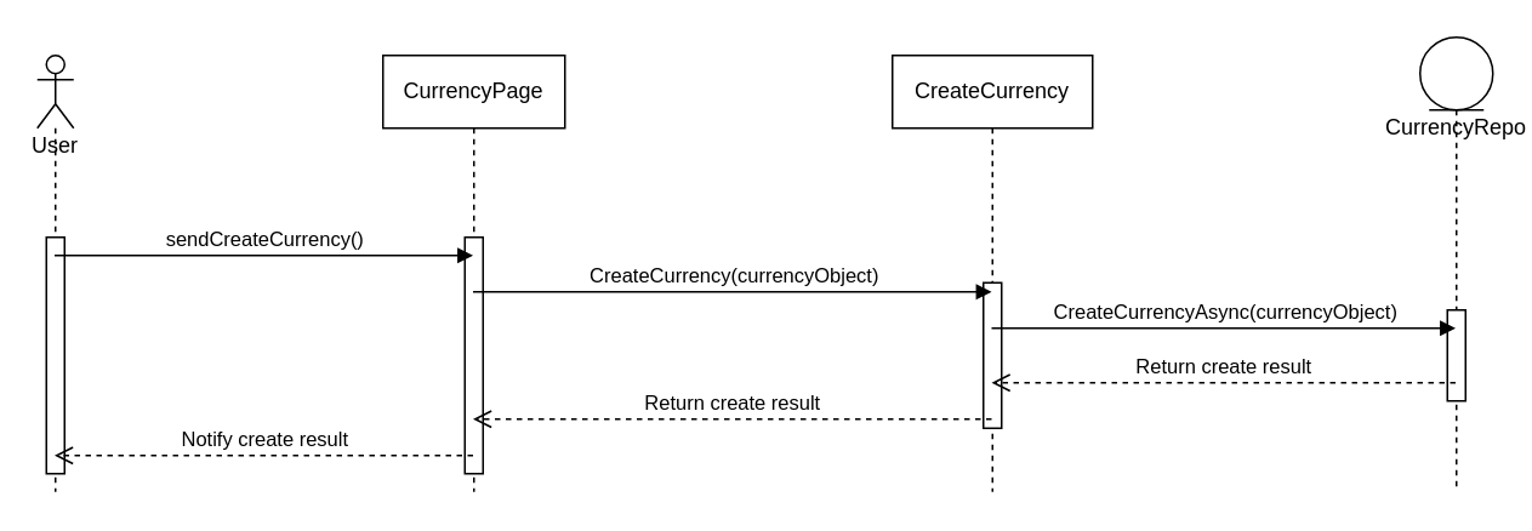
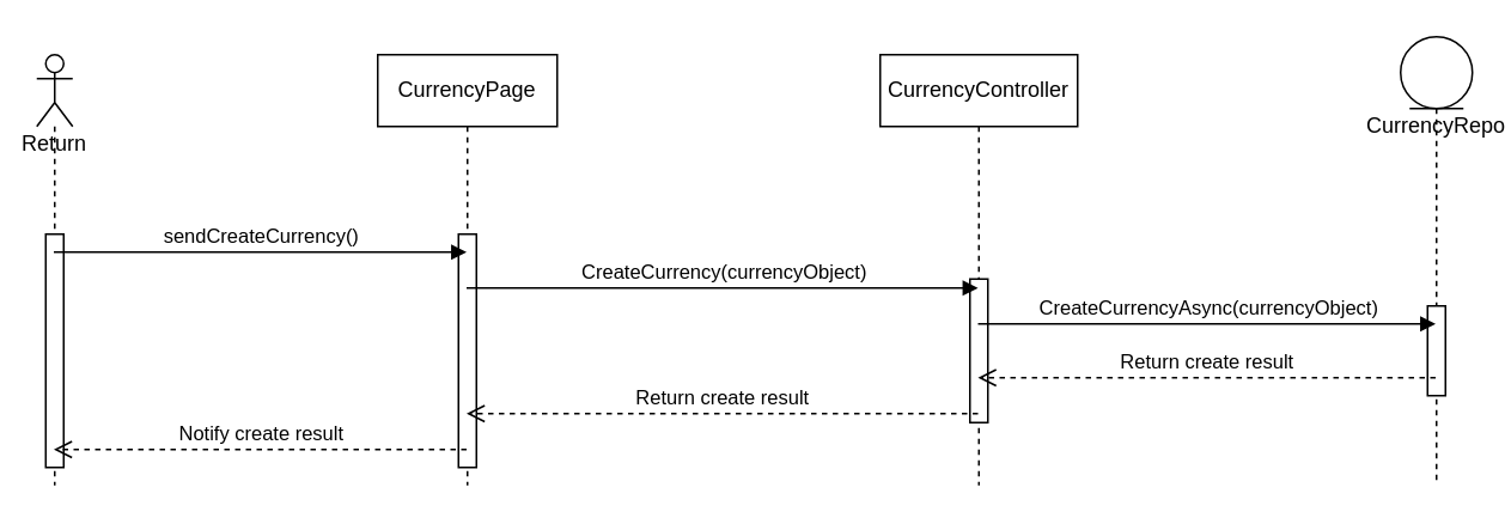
- <mxCell id="6" value="CreateCurrency" style="shape=umlLifeline;perimeter=lifelinePerimeter;whiteSpace=wrap;html=1;container=1;collapsible=0;recursiveResize=0;outlineConnect=0;" vertex="1" parent="1"><mxGeometry x="490" y="30" width="110" height="240" as="geometry" /></mxCell>
+ <mxCell id="6" value="CurrencyController" style="shape=umlLifeline;perimeter=lifelinePerimeter;whiteSpace=wrap;html=1;container=1;collapsible=0;recursiveResize=0;outlineConnect=0;" vertex="1" parent="1"><mxGeometry x="490" y="30" width="110" height="240" as="geometry" /></mxCell>
- <mxCell id="2" value="User" style="shape=umlLifeline;participant=umlActor;perimeter=lifelinePerimeter;whiteSpace=wrap;html=1;container=1;collapsible=0;recursiveResize=0;verticalAlign=top;spacingTop=36;outlineConnect=0;" vertex="1" parent="1"><mxGeometry x="20" y="30" width="20" height="240" as="geometry" /></mxCell>
+ <mxCell id="2" value="Return" style="shape=umlLifeline;participant=umlActor;perimeter=lifelinePerimeter;whiteSpace=wrap;html=1;container=1;collapsible=0;recursiveResize=0;verticalAlign=top;spacingTop=36;outlineConnect=0;" vertex="1" parent="1"><mxGeometry x="20" y="30" width="20" height="240" as="geometry" /></mxCell>
